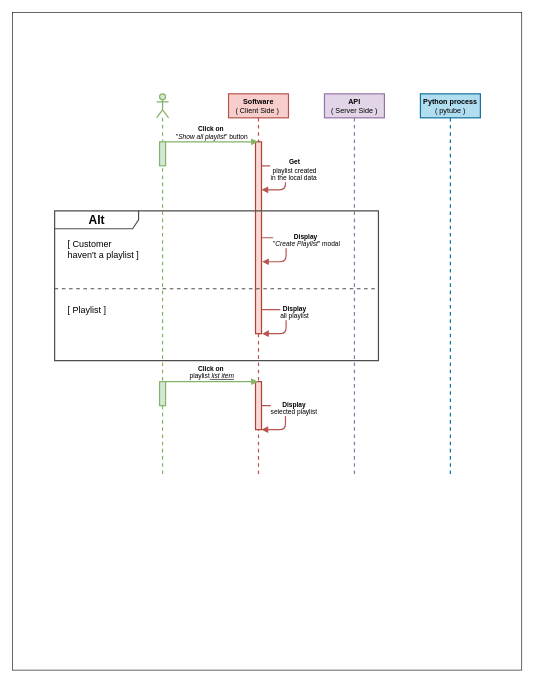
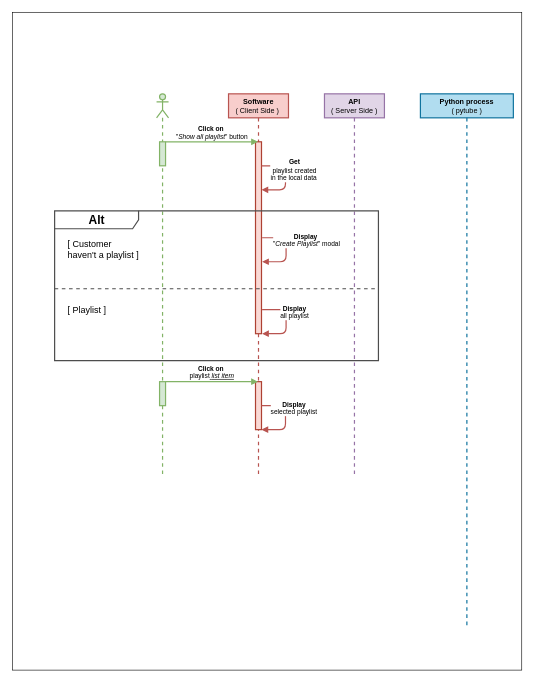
- <mxCell id="10" value="&lt;b&gt;Python process&lt;/b&gt;&lt;br&gt;( pytube )" style="shape=umlLifeline;perimeter=lifelinePerimeter;whiteSpace=wrap;html=1;container=1;collapsible=0;recursiveResize=0;outlineConnect=0;strokeColor=#10739e;strokeWidth=2;fillColor=#b1ddf0;fontColor=#000000;" vertex="1" parent="1"><mxGeometry x="700" y="156" width="100" height="640" as="geometry" /></mxCell>
+ <mxCell id="10" value="&lt;b&gt;Python process&lt;/b&gt;&lt;br&gt;( pytube )" style="shape=umlLifeline;perimeter=lifelinePerimeter;whiteSpace=wrap;html=1;container=1;collapsible=0;recursiveResize=0;outlineConnect=0;strokeColor=#10739e;strokeWidth=2;fillColor=#b1ddf0;fontColor=#000000;" vertex="1" parent="1"><mxGeometry x="700" y="156" width="155" height="890" as="geometry" /></mxCell>
